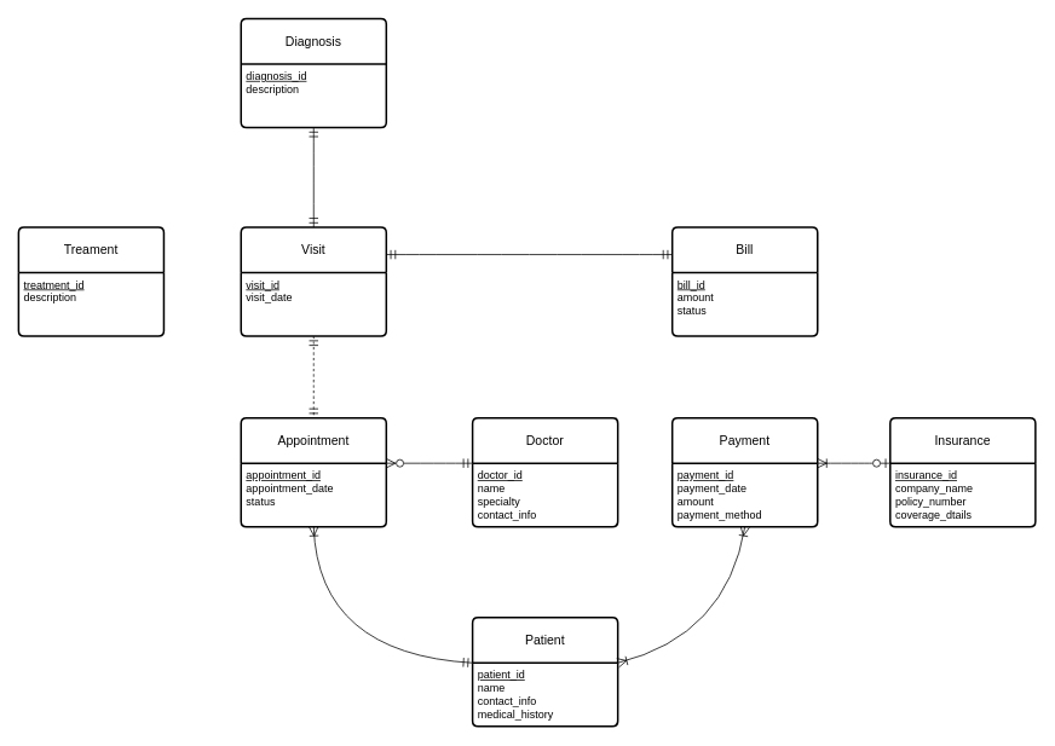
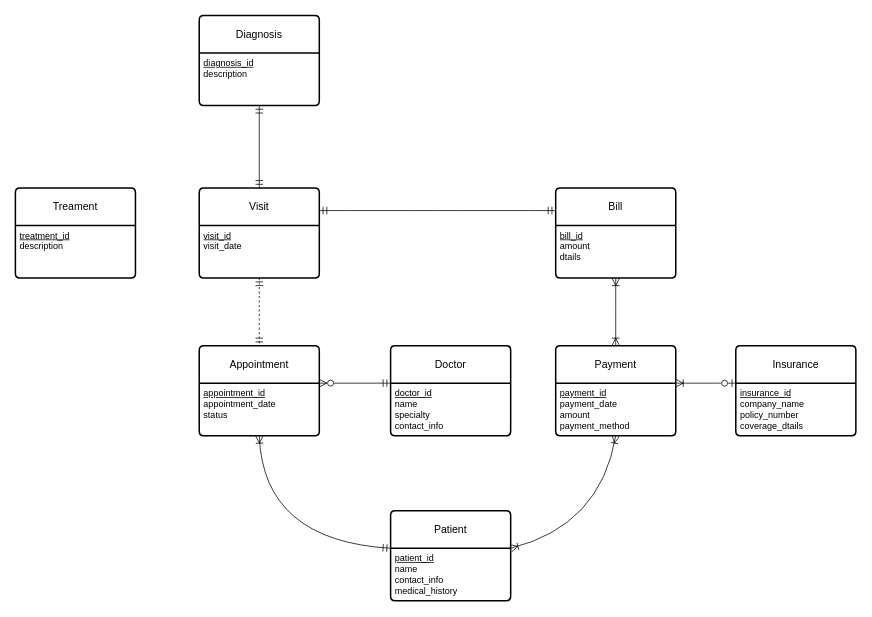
- <mxCell id="16" value="&lt;u&gt;bill_id&lt;/u&gt;&lt;div&gt;amount&lt;/div&gt;&lt;div&gt;status&lt;/div&gt;" style="align=left;strokeColor=none;fillColor=none;spacingLeft=4;fontSize=12;verticalAlign=top;resizable=0;rotatable=0;part=1;html=1;" vertex="1" parent="15"><mxGeometry y="50" width="160" height="70" as="geometry" /></mxCell>
+ <mxCell id="16" value="&lt;u&gt;bill_id&lt;/u&gt;&lt;div&gt;amount&lt;/div&gt;&lt;div&gt;dtails&lt;/div&gt;" style="align=left;strokeColor=none;fillColor=none;spacingLeft=4;fontSize=12;verticalAlign=top;resizable=0;rotatable=0;part=1;html=1;" vertex="1" parent="15"><mxGeometry y="50" width="160" height="70" as="geometry" /></mxCell>
+ <mxCell id="23" style="edgeStyle=none;curved=1;rounded=0;orthogonalLoop=1;jettySize=auto;html=1;exitX=0.5;exitY=1;exitDx=0;exitDy=0;fontSize=12;startSize=8;endSize=8;startArrow=ERoneToMany;startFill=0;endArrow=ERoneToMany;endFill=0;entryX=0.5;entryY=0;entryDx=0;entryDy=0;" edge="1" parent="1" source="15" target="17"><mxGeometry relative="1" as="geometry"><mxPoint x="730" y="350" as="sourcePoint" /><mxPoint x="730" y="440" as="targetPoint" /></mxGeometry></mxCell>
